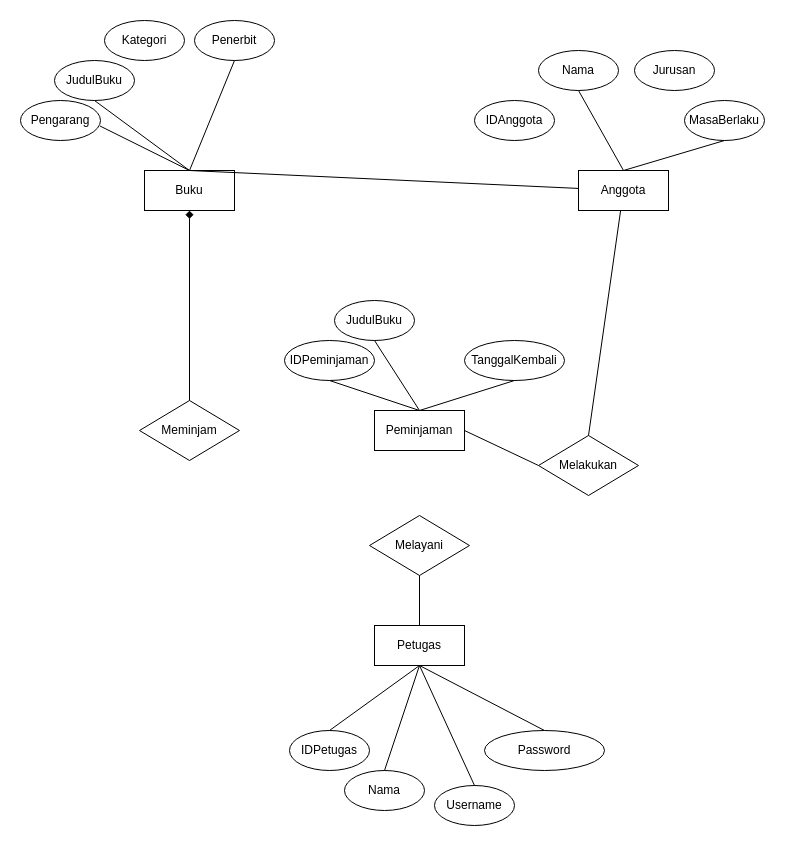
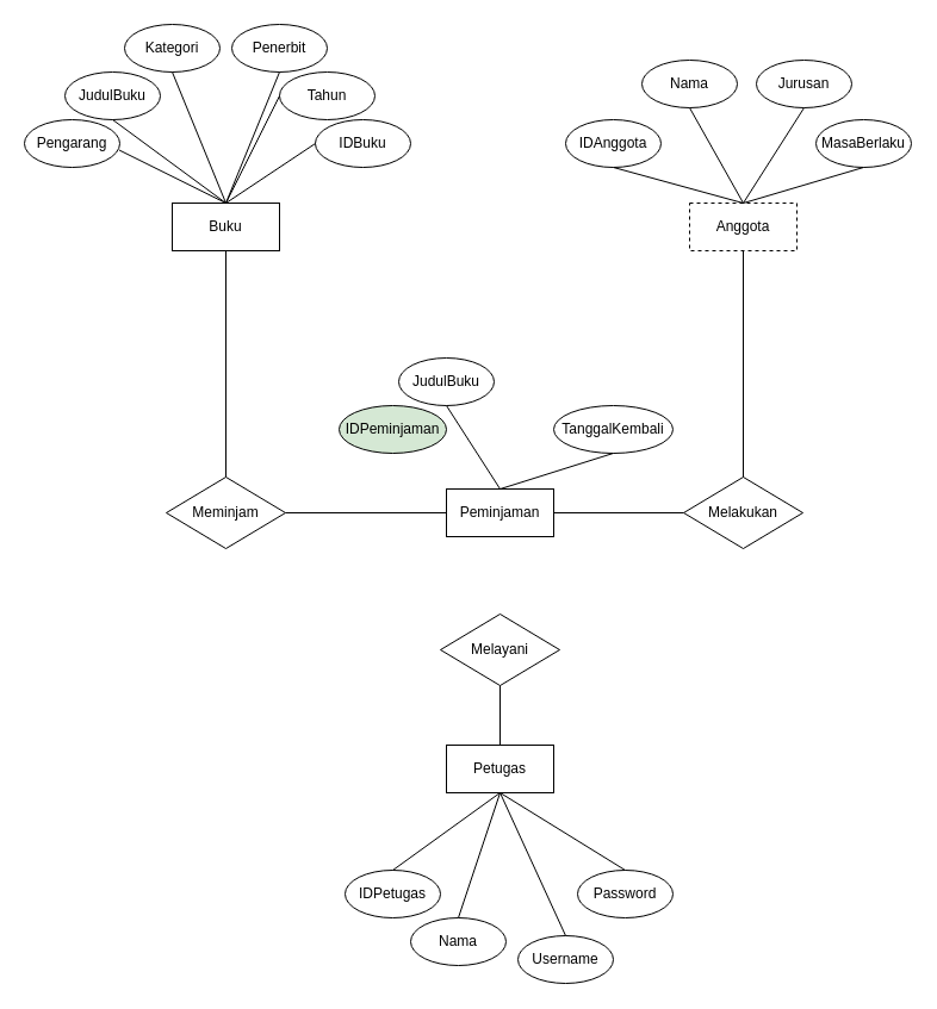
+ <mxCell id="3" value="Tahun" style="ellipse;whiteSpace=wrap;html=1;" vertex="1" parent="1"><mxGeometry x="234" y="60" width="80" height="40" as="geometry" /></mxCell>
+ <mxCell id="7" value="IDBuku" style="ellipse;whiteSpace=wrap;html=1;" vertex="1" parent="1"><mxGeometry x="264" y="100" width="80" height="40" as="geometry" /></mxCell>
+ <mxCell id="21" value="" style="endArrow=none;html=1;rounded=0;entryX=0;entryY=0.5;entryDx=0;entryDy=0;exitX=0.5;exitY=0;exitDx=0;exitDy=0;" edge="1" parent="1" source="8" target="3"><mxGeometry width="50" height="50" relative="1" as="geometry"><mxPoint x="244" y="240" as="sourcePoint" /><mxPoint x="294" y="190" as="targetPoint" /></mxGeometry></mxCell>
+ <mxCell id="28" value="" style="endArrow=none;html=1;rounded=0;entryX=0.5;entryY=1;entryDx=0;entryDy=0;exitX=0.5;exitY=0;exitDx=0;exitDy=0;" edge="1" parent="1" source="13" target="11"><mxGeometry width="50" height="50" relative="1" as="geometry"><mxPoint x="314" y="310" as="sourcePoint" /><mxPoint x="364" y="260" as="targetPoint" /></mxGeometry></mxCell>
+ <mxCell id="20" value="" style="endArrow=none;html=1;rounded=0;entryX=0;entryY=0.5;entryDx=0;entryDy=0;exitX=0.5;exitY=0;exitDx=0;exitDy=0;" edge="1" parent="1" source="8" target="7"><mxGeometry width="50" height="50" relative="1" as="geometry"><mxPoint x="154" y="180" as="sourcePoint" /><mxPoint x="204" y="130" as="targetPoint" /></mxGeometry></mxCell>
+ <mxCell id="26" value="" style="endArrow=none;html=1;rounded=0;entryX=0.5;entryY=1;entryDx=0;entryDy=0;exitX=0.5;exitY=0;exitDx=0;exitDy=0;" edge="1" parent="1" source="13" target="9"><mxGeometry width="50" height="50" relative="1" as="geometry"><mxPoint x="294" y="290" as="sourcePoint" /><mxPoint x="344" y="240" as="targetPoint" /></mxGeometry></mxCell>
- <mxCell id="22" value="" style="endArrow=none;html=1;rounded=0;exitX=0.5;exitY=0;exitDx=0;exitDy=0;" edge="1" parent="1" source="8" target="13"><mxGeometry width="50" height="50" relative="1" as="geometry"><mxPoint x="254" y="250" as="sourcePoint" /><mxPoint x="304" y="200" as="targetPoint" /></mxGeometry></mxCell>
+ <mxCell id="22" value="" style="endArrow=none;html=1;rounded=0;entryX=0.5;entryY=1;entryDx=0;entryDy=0;exitX=0.5;exitY=0;exitDx=0;exitDy=0;" edge="1" parent="1" source="8" target="5"><mxGeometry width="50" height="50" relative="1" as="geometry"><mxPoint x="254" y="250" as="sourcePoint" /><mxPoint x="304" y="200" as="targetPoint" /></mxGeometry></mxCell>
- <mxCell id="13" value="Anggota" style="rounded=0;whiteSpace=wrap;html=1;" vertex="1" parent="1"><mxGeometry x="578" y="170" width="90" height="40" as="geometry" /></mxCell>
+ <mxCell id="13" value="Anggota" style="rounded=0;whiteSpace=wrap;html=1;dashed=1;" vertex="1" parent="1"><mxGeometry x="578" y="170" width="90" height="40" as="geometry" /></mxCell>
- <mxCell id="35" value="" style="endArrow=diamond;html=1;rounded=0;exitX=0.5;exitY=0;exitDx=0;exitDy=0;" edge="1" parent="1" source="18" target="8"><mxGeometry width="50" height="50" relative="1" as="geometry"><mxPoint x="394" y="450" as="sourcePoint" /><mxPoint x="254" y="450" as="targetPoint" /></mxGeometry></mxCell>
+ <mxCell id="35" value="" style="endArrow=none;html=1;rounded=0;exitX=0.5;exitY=0;exitDx=0;exitDy=0;" edge="1" parent="1" source="18" target="8"><mxGeometry width="50" height="50" relative="1" as="geometry"><mxPoint x="394" y="450" as="sourcePoint" /><mxPoint x="254" y="450" as="targetPoint" /></mxGeometry></mxCell>
- <mxCell id="15" value="IDPeminjaman" style="ellipse;whiteSpace=wrap;html=1;" vertex="1" parent="1"><mxGeometry x="284" y="340" width="90" height="40" as="geometry" /></mxCell>
+ <mxCell id="15" value="IDPeminjaman" style="ellipse;whiteSpace=wrap;html=1;fillColor=#d5e8d4;" vertex="1" parent="1"><mxGeometry x="284" y="340" width="90" height="40" as="geometry" /></mxCell>
- <mxCell id="31" value="" style="endArrow=none;html=1;rounded=0;entryX=0.5;entryY=1;entryDx=0;entryDy=0;exitX=0.5;exitY=0;exitDx=0;exitDy=0;" edge="1" parent="1" source="16" target="15"><mxGeometry width="50" height="50" relative="1" as="geometry"><mxPoint x="344" y="340" as="sourcePoint" /><mxPoint x="394" y="290" as="targetPoint" /></mxGeometry></mxCell>
+ <mxCell id="29" value="" style="endArrow=none;html=1;rounded=0;entryX=1;entryY=0.5;entryDx=0;entryDy=0;exitX=0;exitY=0.5;exitDx=0;exitDy=0;" edge="1" parent="1" source="16" target="18"><mxGeometry width="50" height="50" relative="1" as="geometry"><mxPoint x="264" y="480" as="sourcePoint" /><mxPoint x="314" y="430" as="targetPoint" /></mxGeometry></mxCell>
- <mxCell id="19" value="Melakukan" style="rhombus;whiteSpace=wrap;html=1;" vertex="1" parent="1"><mxGeometry x="538" y="435" width="100" height="60" as="geometry" /></mxCell>
+ <mxCell id="19" value="Melakukan" style="rhombus;whiteSpace=wrap;html=1;" vertex="1" parent="1"><mxGeometry x="573" y="400" width="100" height="60" as="geometry" /></mxCell>
- <mxCell id="38" value="Password" style="ellipse;whiteSpace=wrap;html=1;" vertex="1" parent="1"><mxGeometry x="484" y="730" width="120" height="40" as="geometry" /></mxCell>
+ <mxCell id="38" value="Password" style="ellipse;whiteSpace=wrap;html=1;" vertex="1" parent="1"><mxGeometry x="484" y="730" width="80" height="40" as="geometry" /></mxCell>
